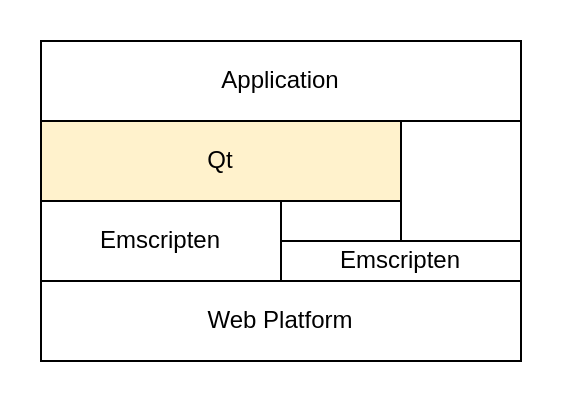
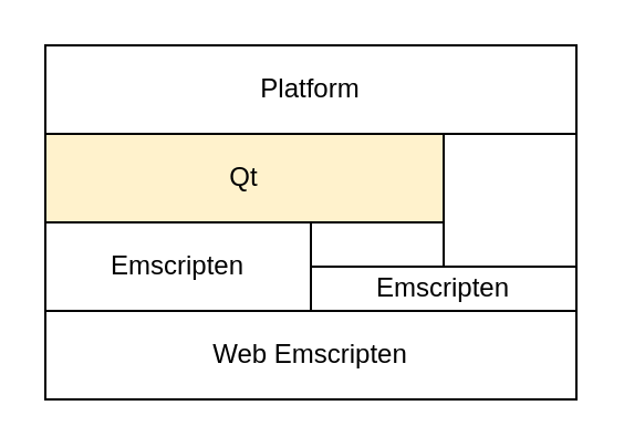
- <mxCell id="2" value="Application" style="rounded=0;whiteSpace=wrap;html=1;" vertex="1" parent="1"><mxGeometry x="20" y="20" width="240" height="40" as="geometry" /></mxCell>
+ <mxCell id="2" value="Platform" style="rounded=0;whiteSpace=wrap;html=1;" vertex="1" parent="1"><mxGeometry x="20" y="20" width="240" height="40" as="geometry" /></mxCell>
- <mxCell id="4" value="Web Platform" style="rounded=0;whiteSpace=wrap;html=1;" vertex="1" parent="1"><mxGeometry x="20" y="140" width="240" height="40" as="geometry" /></mxCell>
+ <mxCell id="4" value="Web Emscripten" style="rounded=0;whiteSpace=wrap;html=1;" vertex="1" parent="1"><mxGeometry x="20" y="140" width="240" height="40" as="geometry" /></mxCell>
